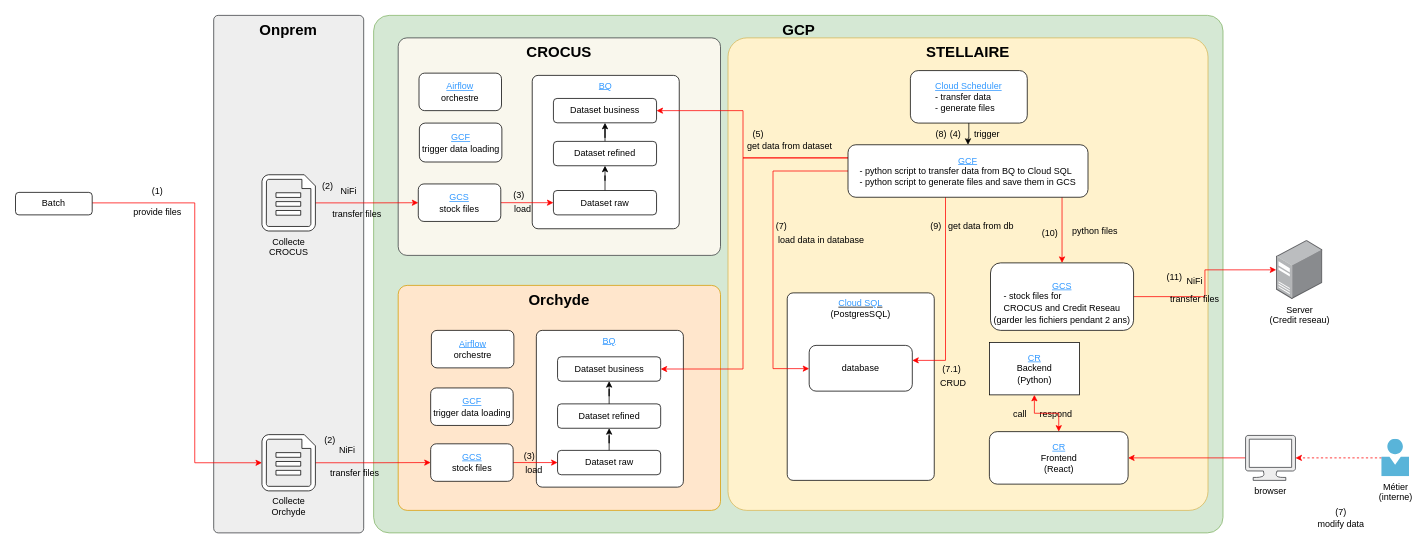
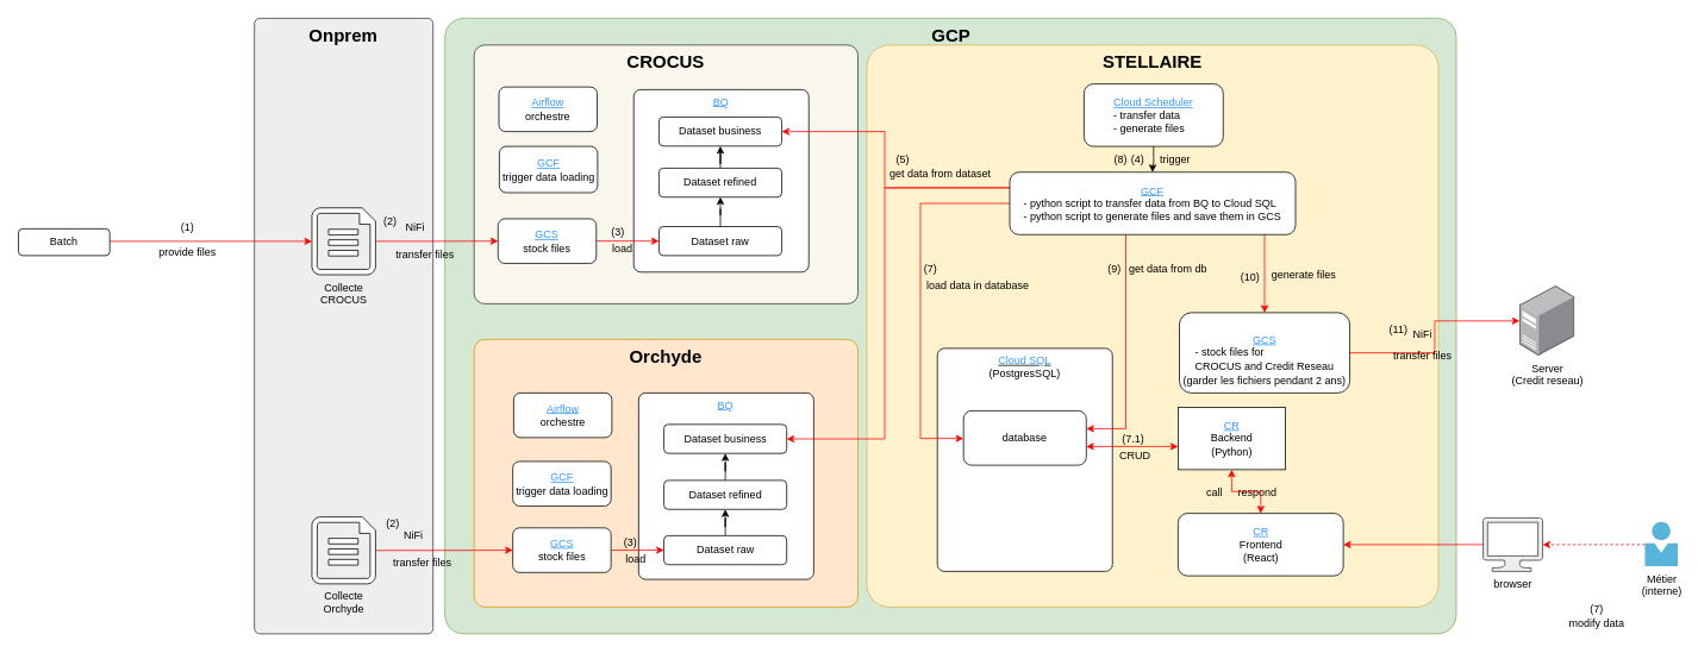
+ <mxCell id="21" style="edgeStyle=orthogonalEdgeStyle;rounded=0;orthogonalLoop=1;jettySize=auto;html=1;entryX=0;entryY=0.5;entryDx=0;entryDy=0;entryPerimeter=0;strokeColor=#FF0000;" edge="1" parent="1" source="35" target="10"><mxGeometry relative="1" as="geometry"><mxPoint x="151.25" y="312.556" as="sourcePoint" /><Array as="points"><mxPoint x="190" y="270" /><mxPoint x="190" y="270" /></Array></mxGeometry></mxCell>
- <mxCell id="75" value="python files" style="text;html=1;align=center;verticalAlign=middle;resizable=0;points=[];autosize=1;strokeColor=none;fillColor=none;" vertex="1" parent="1"><mxGeometry x="1408.5" y="292.5" width="100" height="30" as="geometry" /></mxCell>
+ <mxCell id="75" value="generate files" style="text;html=1;align=center;verticalAlign=middle;resizable=0;points=[];autosize=1;strokeColor=none;fillColor=none;" vertex="1" parent="1"><mxGeometry x="1408.5" y="292.5" width="100" height="30" as="geometry" /></mxCell>
- <mxCell id="23" style="edgeStyle=orthogonalEdgeStyle;rounded=0;orthogonalLoop=1;jettySize=auto;html=1;entryX=0;entryY=0.5;entryDx=0;entryDy=0;entryPerimeter=0;strokeColor=#FF0000;" edge="1" parent="1" source="35" target="20"><mxGeometry relative="1" as="geometry"><mxPoint x="151.25" y="182.556" as="sourcePoint" /><Array as="points"><mxPoint x="259" y="270" /><mxPoint x="259" y="617" /></Array></mxGeometry></mxCell>
+ <mxCell id="58" style="edgeStyle=orthogonalEdgeStyle;rounded=0;orthogonalLoop=1;jettySize=auto;html=1;startArrow=classic;startFill=1;strokeColor=#FF0000;" edge="1" parent="1" source="59" target="15"><mxGeometry relative="1" as="geometry"><Array as="points"><mxPoint x="1300" y="500" /><mxPoint x="1300" y="500" /></Array><mxPoint x="1174.963" y="507.75" as="sourcePoint" /><mxPoint x="1351.5" y="502.787" as="targetPoint" /></mxGeometry></mxCell>
